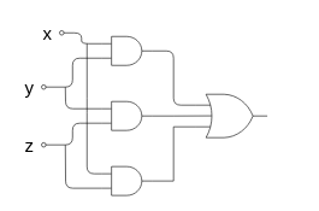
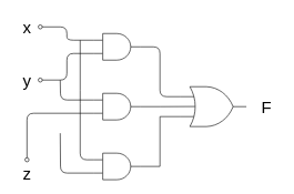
- <mxCell id="2" value="&lt;font style=&quot;font-size: 25px;&quot;&gt;x&lt;/font&gt;" style="text;html=1;align=center;verticalAlign=middle;resizable=0;points=[];autosize=1;strokeColor=none;fillColor=none;" vertex="1" parent="1"><mxGeometry x="45" y="25" width="40" height="40" as="geometry" /></mxCell>
+ <mxCell id="2" value="&lt;font style=&quot;font-size: 25px;&quot;&gt;x&lt;/font&gt;" style="text;html=1;align=center;verticalAlign=middle;resizable=0;points=[];autosize=1;strokeColor=none;fillColor=none;" vertex="1" parent="1"><mxGeometry x="20" y="20" width="40" height="40" as="geometry" /></mxCell>
+ <mxCell id="18" value="&lt;font style=&quot;font-size: 25px;&quot;&gt;F&lt;/font&gt;" style="text;html=1;align=center;verticalAlign=middle;resizable=0;points=[];autosize=1;strokeColor=none;fillColor=none;" vertex="1" parent="1"><mxGeometry x="380" y="140" width="40" height="40" as="geometry" /></mxCell>
- <mxCell id="4" value="&lt;font style=&quot;font-size: 25px;&quot;&gt;z&lt;/font&gt;" style="text;html=1;align=center;verticalAlign=middle;resizable=0;points=[];autosize=1;strokeColor=none;fillColor=none;" vertex="1" parent="1"><mxGeometry x="20" y="180" width="40" height="40" as="geometry" /></mxCell>
+ <mxCell id="4" value="&lt;font style=&quot;font-size: 25px;&quot;&gt;z&lt;/font&gt;" style="text;html=1;align=center;verticalAlign=middle;resizable=0;points=[];autosize=1;strokeColor=none;fillColor=none;" vertex="1" parent="1"><mxGeometry x="20" y="240" width="40" height="40" as="geometry" /></mxCell>
